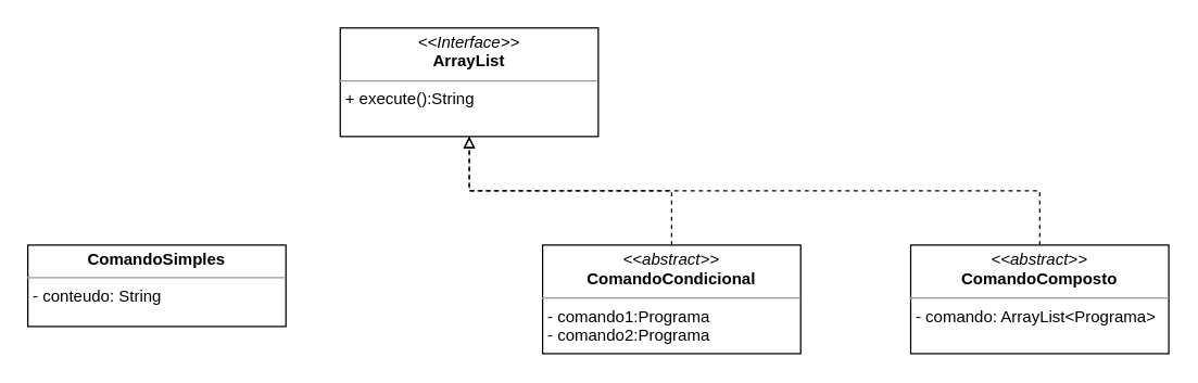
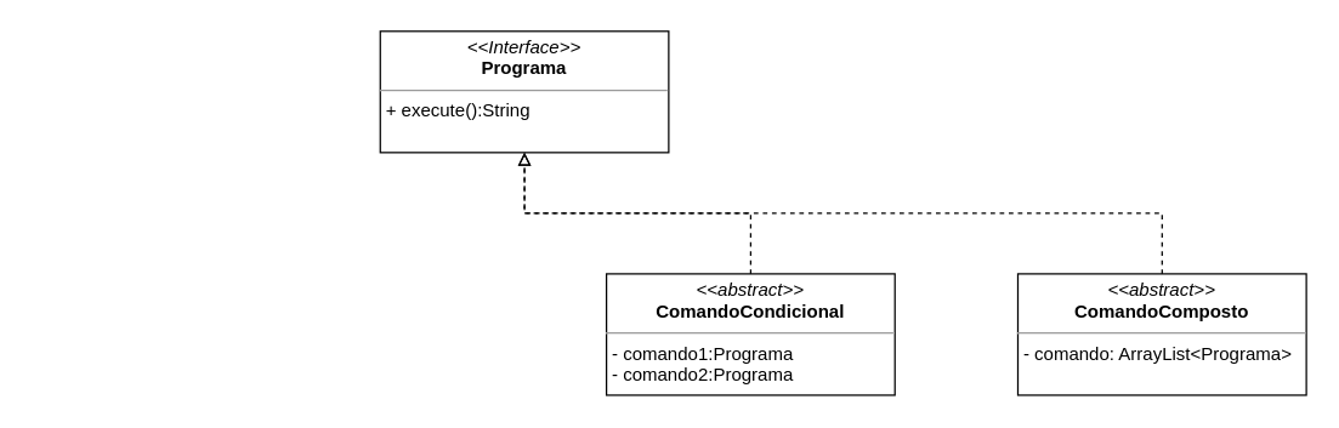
- <mxCell id="2" value="&lt;p style=&quot;margin: 0px ; margin-top: 4px ; text-align: center&quot;&gt;&lt;i&gt;&amp;lt;&amp;lt;Interface&amp;gt;&amp;gt;&lt;/i&gt;&lt;br&gt;&lt;b&gt;ArrayList&lt;/b&gt;&lt;/p&gt;&lt;hr size=&quot;1&quot;&gt;&lt;p style=&quot;margin: 0px ; margin-left: 4px&quot;&gt;+ execute():String&lt;br&gt;&lt;br&gt;&lt;/p&gt;" style="verticalAlign=top;align=left;overflow=fill;fontSize=12;fontFamily=Helvetica;html=1;" vertex="1" parent="1"><mxGeometry x="250" y="20" width="190" height="80" as="geometry" /></mxCell>
+ <mxCell id="2" value="&lt;p style=&quot;margin: 0px ; margin-top: 4px ; text-align: center&quot;&gt;&lt;i&gt;&amp;lt;&amp;lt;Interface&amp;gt;&amp;gt;&lt;/i&gt;&lt;br&gt;&lt;b&gt;Programa&lt;/b&gt;&lt;/p&gt;&lt;hr size=&quot;1&quot;&gt;&lt;p style=&quot;margin: 0px ; margin-left: 4px&quot;&gt;+ execute():String&lt;br&gt;&lt;br&gt;&lt;/p&gt;" style="verticalAlign=top;align=left;overflow=fill;fontSize=12;fontFamily=Helvetica;html=1;" vertex="1" parent="1"><mxGeometry x="250" y="20" width="190" height="80" as="geometry" /></mxCell>
- <mxCell id="5" value="&lt;p style=&quot;margin: 0px ; margin-top: 4px ; text-align: center&quot;&gt;&lt;b&gt;ComandoSimples&lt;/b&gt;&lt;/p&gt;&lt;hr size=&quot;1&quot;&gt;&lt;p style=&quot;margin: 0px ; margin-left: 4px&quot;&gt;- conteudo: String&lt;/p&gt;" style="verticalAlign=top;align=left;overflow=fill;fontSize=12;fontFamily=Helvetica;html=1;" vertex="1" parent="1"><mxGeometry x="20" y="180" width="190" height="60" as="geometry" /></mxCell>
